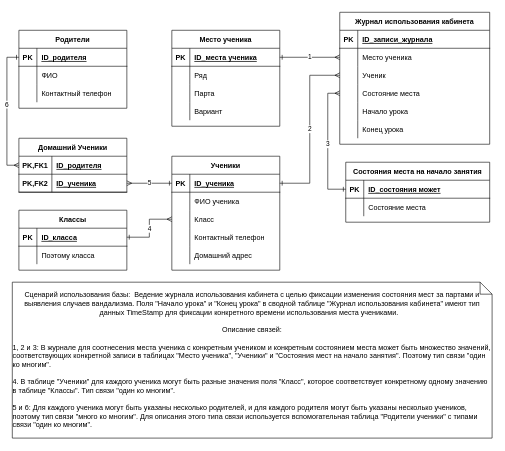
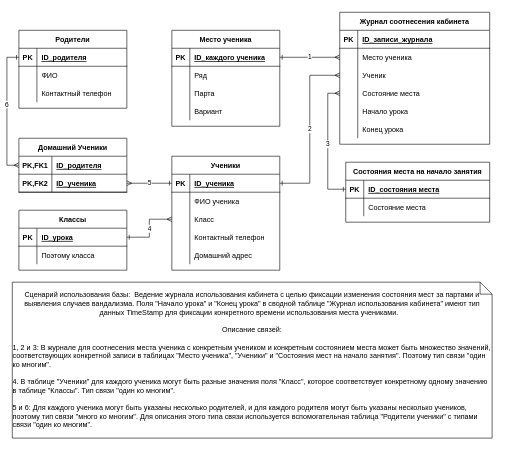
- <mxCell id="2" value="Журнал использования кабинета" style="shape=table;startSize=30;container=1;collapsible=1;childLayout=tableLayout;fixedRows=1;rowLines=0;fontStyle=1;align=center;resizeLast=1;" parent="1" vertex="1"><mxGeometry x="566" y="20" width="250" height="220" as="geometry"><mxRectangle x="480" y="40" width="80" height="30" as="alternateBounds" /></mxGeometry></mxCell>
+ <mxCell id="2" value="Журнал соотнесения кабинета" style="shape=table;startSize=30;container=1;collapsible=1;childLayout=tableLayout;fixedRows=1;rowLines=0;fontStyle=1;align=center;resizeLast=1;" parent="1" vertex="1"><mxGeometry x="566" y="20" width="250" height="220" as="geometry"><mxRectangle x="480" y="40" width="80" height="30" as="alternateBounds" /></mxGeometry></mxCell>
- <mxCell id="24" value="ID_места ученика" style="shape=partialRectangle;connectable=0;fillColor=none;top=0;left=0;bottom=0;right=0;align=left;spacingLeft=6;fontStyle=5;overflow=hidden;" parent="22" vertex="1"><mxGeometry x="30" width="150" height="30" as="geometry"><mxRectangle width="150" height="30" as="alternateBounds" /></mxGeometry></mxCell>
+ <mxCell id="24" value="ID_каждого ученика" style="shape=partialRectangle;connectable=0;fillColor=none;top=0;left=0;bottom=0;right=0;align=left;spacingLeft=6;fontStyle=5;overflow=hidden;" parent="22" vertex="1"><mxGeometry x="30" width="150" height="30" as="geometry"><mxRectangle width="150" height="30" as="alternateBounds" /></mxGeometry></mxCell>
- <mxCell id="55" value="ID_состояния может" style="shape=partialRectangle;connectable=0;fillColor=none;top=0;left=0;bottom=0;right=0;align=left;spacingLeft=6;fontStyle=5;overflow=hidden;" parent="53" vertex="1"><mxGeometry x="30" width="210" height="30" as="geometry"><mxRectangle width="210" height="30" as="alternateBounds" /></mxGeometry></mxCell>
+ <mxCell id="55" value="ID_состояния места" style="shape=partialRectangle;connectable=0;fillColor=none;top=0;left=0;bottom=0;right=0;align=left;spacingLeft=6;fontStyle=5;overflow=hidden;" parent="53" vertex="1"><mxGeometry x="30" width="210" height="30" as="geometry"><mxRectangle width="210" height="30" as="alternateBounds" /></mxGeometry></mxCell>
- <mxCell id="64" value="ID_класса" style="shape=partialRectangle;connectable=0;fillColor=none;top=0;left=0;bottom=0;right=0;align=left;spacingLeft=6;fontStyle=5;overflow=hidden;" parent="62" vertex="1"><mxGeometry x="30" width="150" height="30" as="geometry"><mxRectangle width="150" height="30" as="alternateBounds" /></mxGeometry></mxCell>
+ <mxCell id="64" value="ID_урока" style="shape=partialRectangle;connectable=0;fillColor=none;top=0;left=0;bottom=0;right=0;align=left;spacingLeft=6;fontStyle=5;overflow=hidden;" parent="62" vertex="1"><mxGeometry x="30" width="150" height="30" as="geometry"><mxRectangle width="150" height="30" as="alternateBounds" /></mxGeometry></mxCell>
